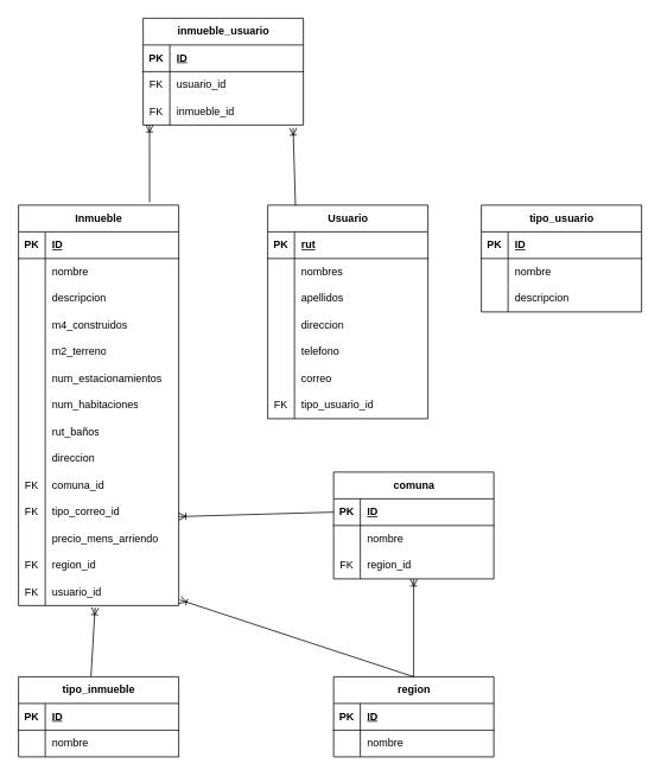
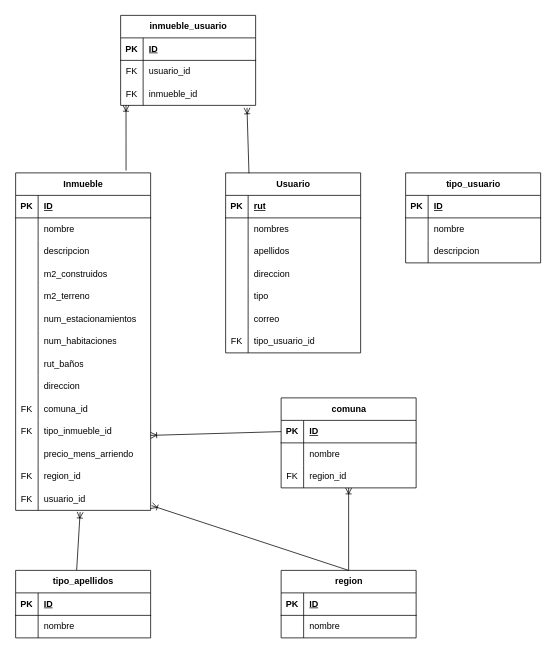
- <mxCell id="46" value="m4_construidos" style="shape=partialRectangle;connectable=0;fillColor=none;top=0;left=0;bottom=0;right=0;align=left;spacingLeft=6;overflow=hidden;whiteSpace=wrap;html=1;" parent="44" vertex="1"><mxGeometry x="30" width="150" height="30" as="geometry"><mxRectangle width="150" height="30" as="alternateBounds" /></mxGeometry></mxCell>
+ <mxCell id="46" value="m2_construidos" style="shape=partialRectangle;connectable=0;fillColor=none;top=0;left=0;bottom=0;right=0;align=left;spacingLeft=6;overflow=hidden;whiteSpace=wrap;html=1;" parent="44" vertex="1"><mxGeometry x="30" width="150" height="30" as="geometry"><mxRectangle width="150" height="30" as="alternateBounds" /></mxGeometry></mxCell>
- <mxCell id="17" value="telefono" style="shape=partialRectangle;connectable=0;fillColor=none;top=0;left=0;bottom=0;right=0;align=left;spacingLeft=6;overflow=hidden;whiteSpace=wrap;html=1;" parent="15" vertex="1"><mxGeometry x="30" width="150" height="30" as="geometry"><mxRectangle width="150" height="30" as="alternateBounds" /></mxGeometry></mxCell>
+ <mxCell id="17" value="tipo" style="shape=partialRectangle;connectable=0;fillColor=none;top=0;left=0;bottom=0;right=0;align=left;spacingLeft=6;overflow=hidden;whiteSpace=wrap;html=1;" parent="15" vertex="1"><mxGeometry x="30" width="150" height="30" as="geometry"><mxRectangle width="150" height="30" as="alternateBounds" /></mxGeometry></mxCell>
- <mxCell id="67" value="tipo_correo_id" style="shape=partialRectangle;connectable=0;fillColor=none;top=0;left=0;bottom=0;right=0;align=left;spacingLeft=6;overflow=hidden;whiteSpace=wrap;html=1;" parent="65" vertex="1"><mxGeometry x="30" width="150" height="30" as="geometry"><mxRectangle width="150" height="30" as="alternateBounds" /></mxGeometry></mxCell>
+ <mxCell id="67" value="tipo_inmueble_id" style="shape=partialRectangle;connectable=0;fillColor=none;top=0;left=0;bottom=0;right=0;align=left;spacingLeft=6;overflow=hidden;whiteSpace=wrap;html=1;" parent="65" vertex="1"><mxGeometry x="30" width="150" height="30" as="geometry"><mxRectangle width="150" height="30" as="alternateBounds" /></mxGeometry></mxCell>
- <mxCell id="97" value="tipo_inmueble" style="shape=table;startSize=30;container=1;collapsible=1;childLayout=tableLayout;fixedRows=1;rowLines=0;fontStyle=1;align=center;resizeLast=1;html=1;" parent="1" vertex="1"><mxGeometry x="20" y="760" width="180" height="90" as="geometry" /></mxCell>
+ <mxCell id="97" value="tipo_apellidos" style="shape=table;startSize=30;container=1;collapsible=1;childLayout=tableLayout;fixedRows=1;rowLines=0;fontStyle=1;align=center;resizeLast=1;html=1;" parent="1" vertex="1"><mxGeometry x="20" y="760" width="180" height="90" as="geometry" /></mxCell>
